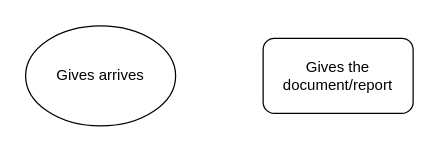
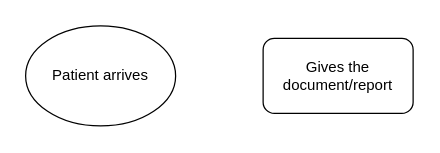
- <mxCell id="2" value="Gives arrives" style="ellipse;whiteSpace=wrap;html=1;" vertex="1" parent="1"><mxGeometry x="20" y="20" width="120" height="80" as="geometry" /></mxCell>
+ <mxCell id="2" value="Patient arrives" style="ellipse;whiteSpace=wrap;html=1;" vertex="1" parent="1"><mxGeometry x="20" y="20" width="120" height="80" as="geometry" /></mxCell>
